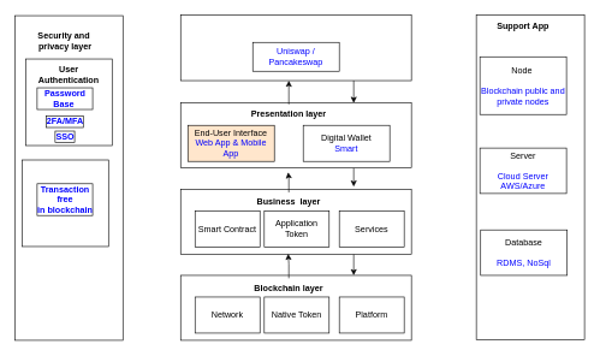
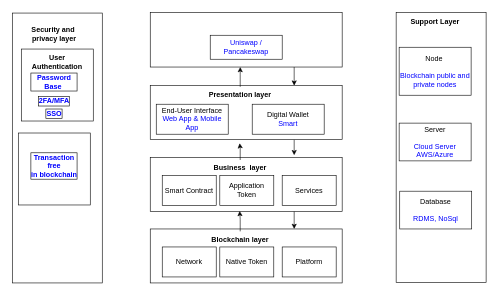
- <mxCell id="33" value="&lt;b&gt;Support App&lt;/b&gt;" style="text;html=1;strokeColor=none;fillColor=none;align=center;verticalAlign=middle;whiteSpace=wrap;rounded=0;" vertex="1" parent="1"><mxGeometry x="680" y="21" width="90" height="30" as="geometry" /></mxCell>
+ <mxCell id="33" value="&lt;b&gt;Support Layer&lt;/b&gt;" style="text;html=1;strokeColor=none;fillColor=none;align=center;verticalAlign=middle;whiteSpace=wrap;rounded=0;" vertex="1" parent="1"><mxGeometry x="680" y="21" width="90" height="30" as="geometry" /></mxCell>
- <mxCell id="21" value="&lt;font&gt;End-User Interface&lt;br&gt;&lt;font color=&quot;#0000ff&quot;&gt;Web App &amp;amp; Mobile App&lt;/font&gt;&lt;br&gt;&lt;/font&gt;" style="rounded=0;whiteSpace=wrap;html=1;labelBackgroundColor=none;fontColor=#000000;fillColor=#ffe6cc;" vertex="1" parent="17"><mxGeometry x="10" y="31" width="120" height="50" as="geometry" /></mxCell>
+ <mxCell id="21" value="&lt;font&gt;End-User Interface&lt;br&gt;&lt;font color=&quot;#0000ff&quot;&gt;Web App &amp;amp; Mobile App&lt;/font&gt;&lt;br&gt;&lt;/font&gt;" style="rounded=0;whiteSpace=wrap;html=1;labelBackgroundColor=none;fontColor=#000000;" vertex="1" parent="17"><mxGeometry x="10" y="31" width="120" height="50" as="geometry" /></mxCell>
